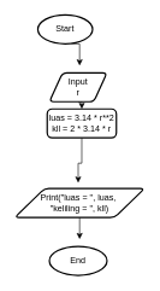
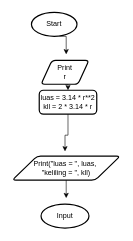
- <mxCell id="5" value="Input&lt;div&gt;r&lt;/div&gt;" style="shape=parallelogram;html=1;strokeWidth=2;perimeter=parallelogramPerimeter;whiteSpace=wrap;rounded=1;arcSize=12;size=0.23;" parent="1" vertex="1"><mxGeometry x="68" y="100" width="80" height="40" as="geometry" /></mxCell>
+ <mxCell id="5" value="Print&lt;div&gt;r&lt;/div&gt;" style="shape=parallelogram;html=1;strokeWidth=2;perimeter=parallelogramPerimeter;whiteSpace=wrap;rounded=1;arcSize=12;size=0.23;" parent="1" vertex="1"><mxGeometry x="68" y="100" width="80" height="40" as="geometry" /></mxCell>
- <mxCell id="9" value="End" style="strokeWidth=2;html=1;shape=mxgraph.flowchart.start_1;whiteSpace=wrap;" parent="1" vertex="1"><mxGeometry x="68" y="340" width="80" height="40" as="geometry" /></mxCell>
+ <mxCell id="9" value="Input" style="strokeWidth=2;html=1;shape=mxgraph.flowchart.start_1;whiteSpace=wrap;" parent="1" vertex="1"><mxGeometry x="68" y="340" width="80" height="40" as="geometry" /></mxCell>
